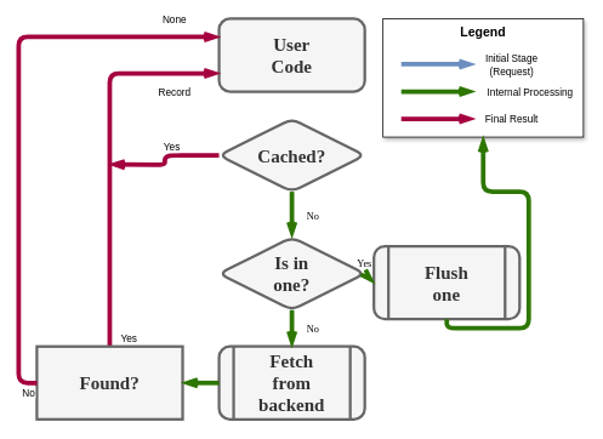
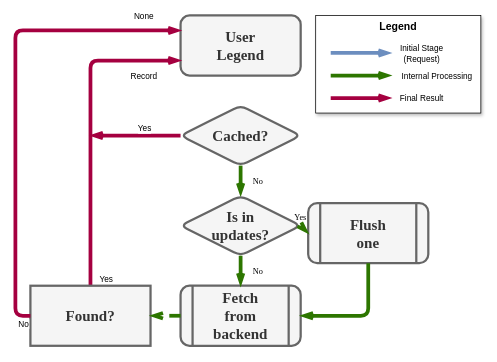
- <mxCell id="10" value="User&lt;div&gt;Code&lt;/div&gt;" style="rounded=1;whiteSpace=wrap;html=1;strokeWidth=3;fontFamily=American TypeWriter;fontStyle=1;fontSize=20;fillColor=#f5f5f5;fontColor=#333333;strokeColor=#666666;" vertex="1" parent="1"><mxGeometry x="240" y="20" width="160" height="80" as="geometry" /></mxCell>
+ <mxCell id="10" value="User&lt;div&gt;Legend&lt;/div&gt;" style="rounded=1;whiteSpace=wrap;html=1;strokeWidth=3;fontFamily=American TypeWriter;fontStyle=1;fontSize=20;fillColor=#f5f5f5;fontColor=#333333;strokeColor=#666666;" vertex="1" parent="1"><mxGeometry x="240" y="20" width="160" height="80" as="geometry" /></mxCell>
- <mxCell id="11" value="Cached?" style="rhombus;whiteSpace=wrap;html=1;rounded=1;strokeColor=#666666;strokeWidth=3;align=center;verticalAlign=middle;fontFamily=American TypeWriter;fontSize=20;fontColor=#333333;fontStyle=1;fillColor=#f5f5f5;" vertex="1" parent="1"><mxGeometry x="240" y="130" width="160" height="80" as="geometry" /></mxCell>
+ <mxCell id="11" value="Cached?" style="rhombus;whiteSpace=wrap;html=1;rounded=1;strokeColor=#666666;strokeWidth=3;align=center;verticalAlign=middle;fontFamily=American TypeWriter;fontSize=20;fontColor=#333333;fontStyle=1;fillColor=#f5f5f5;" vertex="1" parent="1"><mxGeometry x="240" y="140" width="160" height="80" as="geometry" /></mxCell>
- <mxCell id="21" value="" style="endArrow=openThin;html=1;exitX=0.5;exitY=1;exitDx=0;exitDy=0;strokeWidth=5;fillColor=#60a917;strokeColor=#2D7600;verticalAlign=middle;align=left;endFill=0;edgeStyle=orthogonalEdgeStyle;" edge="1" parent="1" source="15" target="9"><mxGeometry width="50" height="50" relative="1" as="geometry"><mxPoint x="440" y="420" as="sourcePoint" /><mxPoint x="350" y="660" as="targetPoint" /></mxGeometry></mxCell>
+ <mxCell id="21" value="" style="endArrow=openThin;html=1;exitX=0.5;exitY=1;exitDx=0;exitDy=0;entryX=1;entryY=0.5;entryDx=0;entryDy=0;strokeWidth=5;fillColor=#60a917;strokeColor=#2D7600;verticalAlign=middle;align=left;endFill=0;edgeStyle=orthogonalEdgeStyle;" edge="1" parent="1" source="15" target="18"><mxGeometry width="50" height="50" relative="1" as="geometry"><mxPoint x="440" y="420" as="sourcePoint" /><mxPoint x="350" y="660" as="targetPoint" /></mxGeometry></mxCell>
- <mxCell id="14" value="Is in&lt;div&gt;one?&lt;/div&gt;" style="rhombus;whiteSpace=wrap;html=1;rounded=1;strokeColor=#666666;strokeWidth=3;align=center;verticalAlign=middle;fontFamily=American TypeWriter;fontSize=20;fontColor=#333333;fontStyle=1;fillColor=#f5f5f5;" vertex="1" parent="1"><mxGeometry x="240" y="260" width="160" height="80" as="geometry" /></mxCell>
+ <mxCell id="14" value="Is in&lt;div&gt;updates?&lt;/div&gt;" style="rhombus;whiteSpace=wrap;html=1;rounded=1;strokeColor=#666666;strokeWidth=3;align=center;verticalAlign=middle;fontFamily=American TypeWriter;fontSize=20;fontColor=#333333;fontStyle=1;fillColor=#f5f5f5;" vertex="1" parent="1"><mxGeometry x="240" y="260" width="160" height="80" as="geometry" /></mxCell>
- <mxCell id="26" value="" style="endArrow=openThin;html=1;exitX=0;exitY=0.5;exitDx=0;exitDy=0;entryX=1;entryY=0.5;entryDx=0;entryDy=0;strokeWidth=5;fillColor=#60a917;strokeColor=#2D7600;verticalAlign=middle;align=left;endFill=0;edgeStyle=orthogonalEdgeStyle;" edge="1" parent="1" source="18" target="25"><mxGeometry width="50" height="50" relative="1" as="geometry"><mxPoint x="520" y="350" as="sourcePoint" /><mxPoint x="410" y="430" as="targetPoint" /></mxGeometry></mxCell>
+ <mxCell id="26" value="" style="endArrow=openThin;html=1;exitX=0;exitY=0.5;exitDx=0;exitDy=0;entryX=1;entryY=0.5;entryDx=0;entryDy=0;strokeWidth=5;fillColor=#60a917;strokeColor=#2D7600;verticalAlign=middle;align=left;endFill=0;edgeStyle=orthogonalEdgeStyle;dashed=1;" edge="1" parent="1" source="18" target="25"><mxGeometry width="50" height="50" relative="1" as="geometry"><mxPoint x="520" y="350" as="sourcePoint" /><mxPoint x="410" y="430" as="targetPoint" /></mxGeometry></mxCell>
